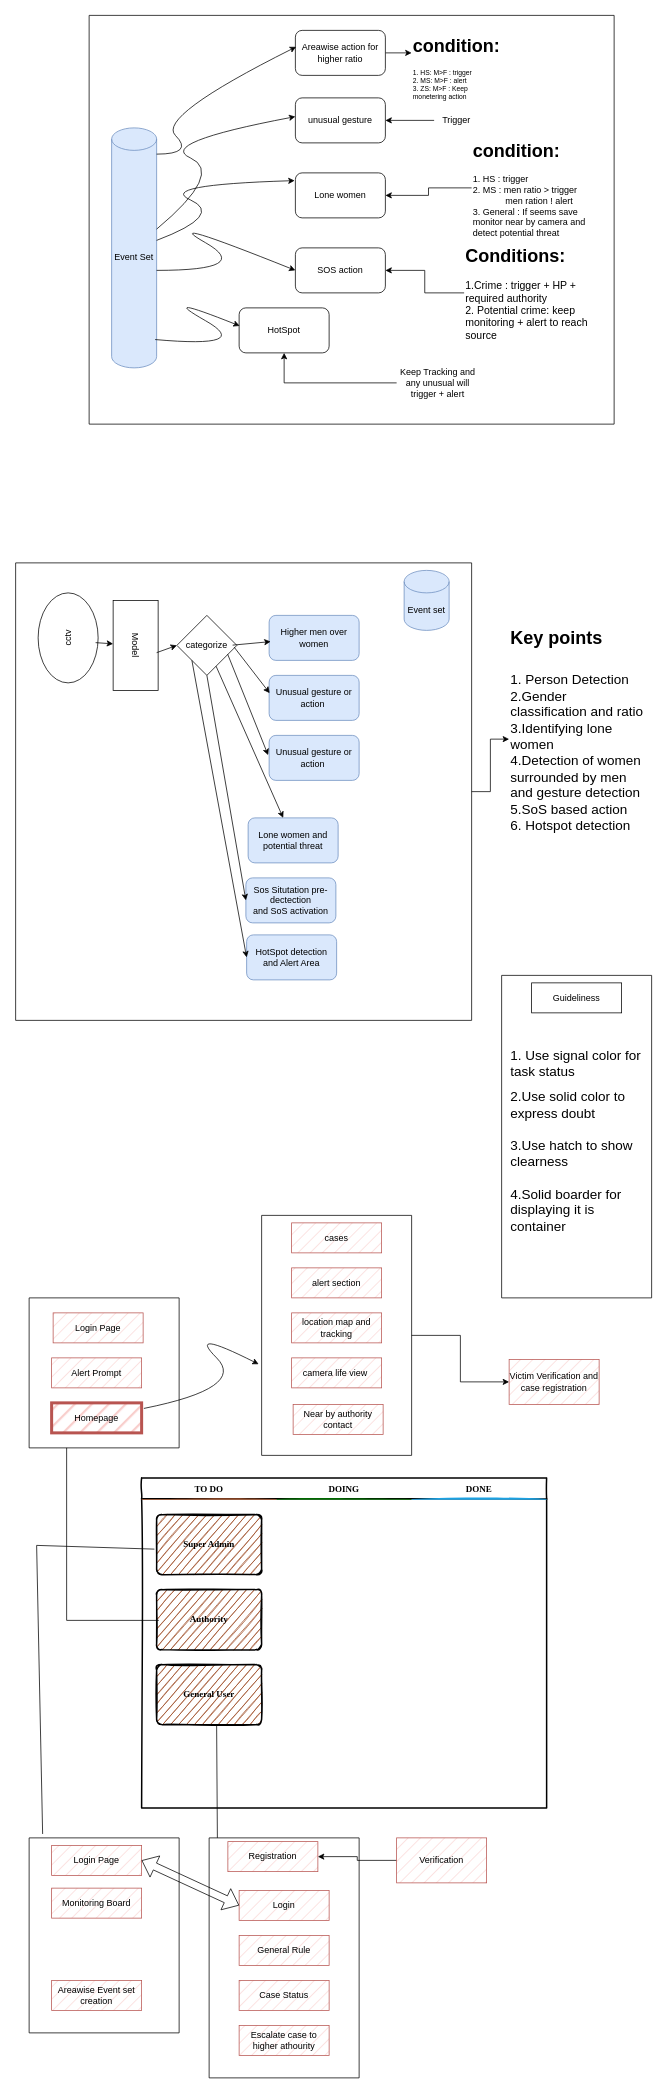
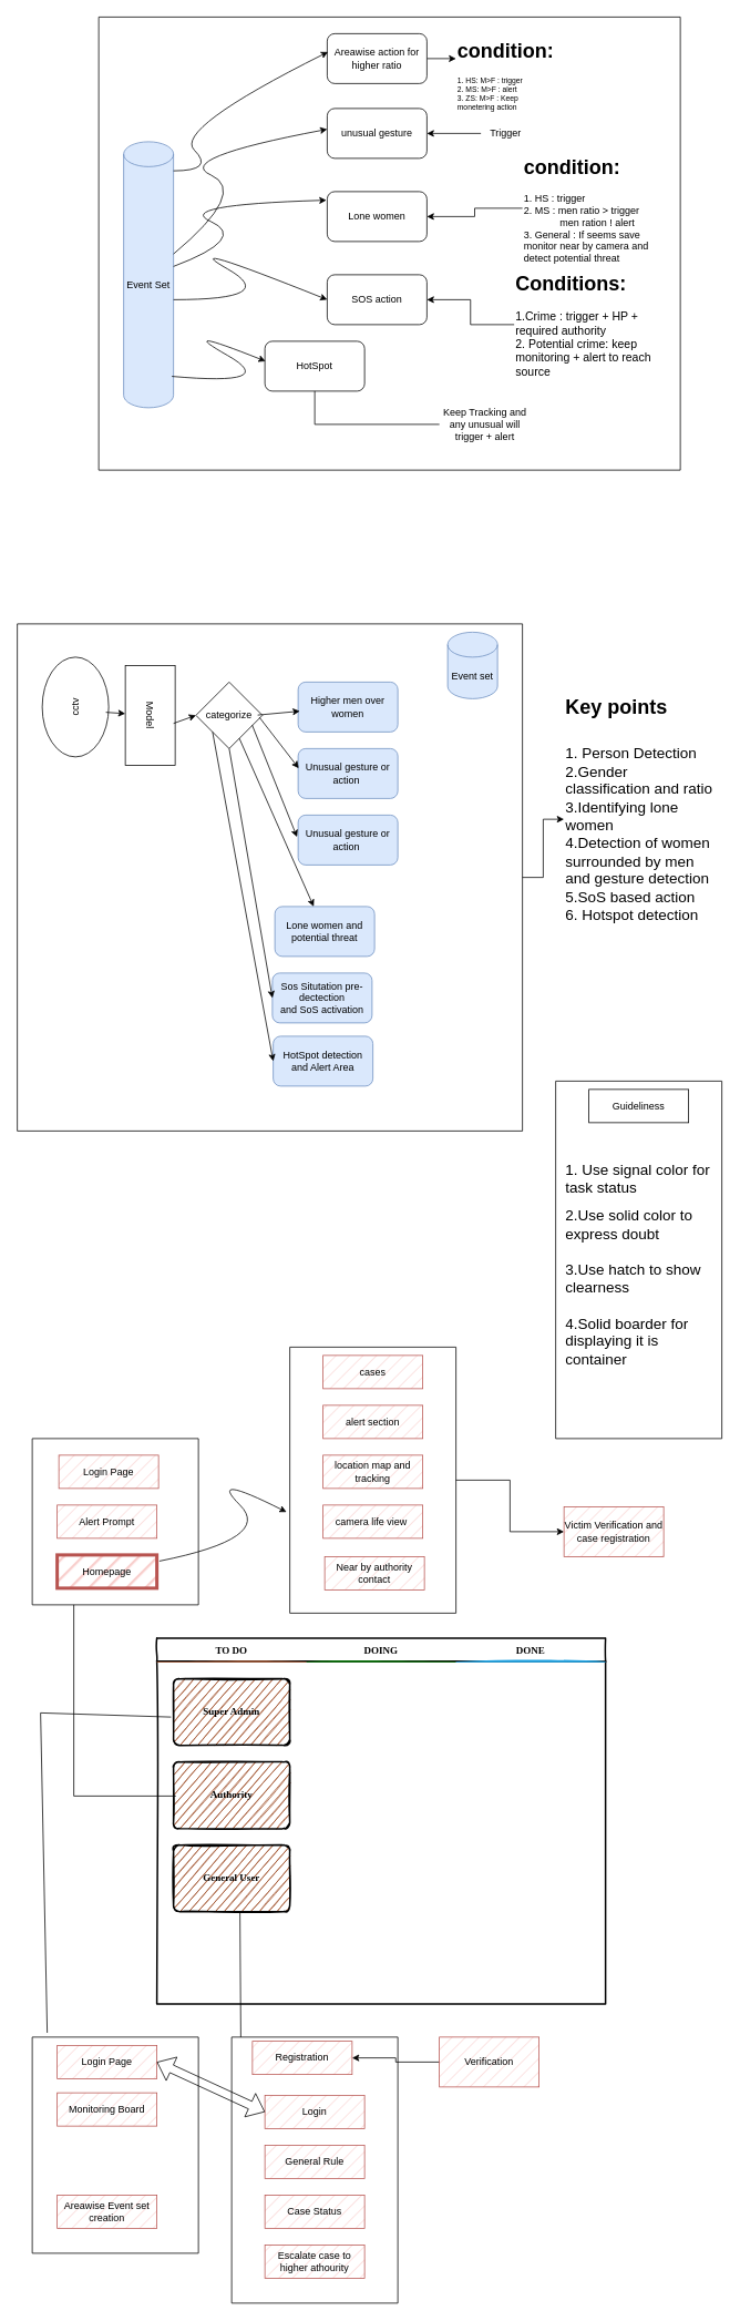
- <mxCell id="79" value="" style="edgeStyle=orthogonalEdgeStyle;rounded=0;orthogonalLoop=1;jettySize=auto;html=1;" edge="1" parent="59" source="80" target="77"><mxGeometry relative="1" as="geometry" /></mxCell>
+ <mxCell id="79" value="" style="edgeStyle=orthogonalEdgeStyle;rounded=0;orthogonalLoop=1;jettySize=auto;html=1;endArrow=none;" edge="1" parent="59" source="80" target="77"><mxGeometry relative="1" as="geometry" /></mxCell>
